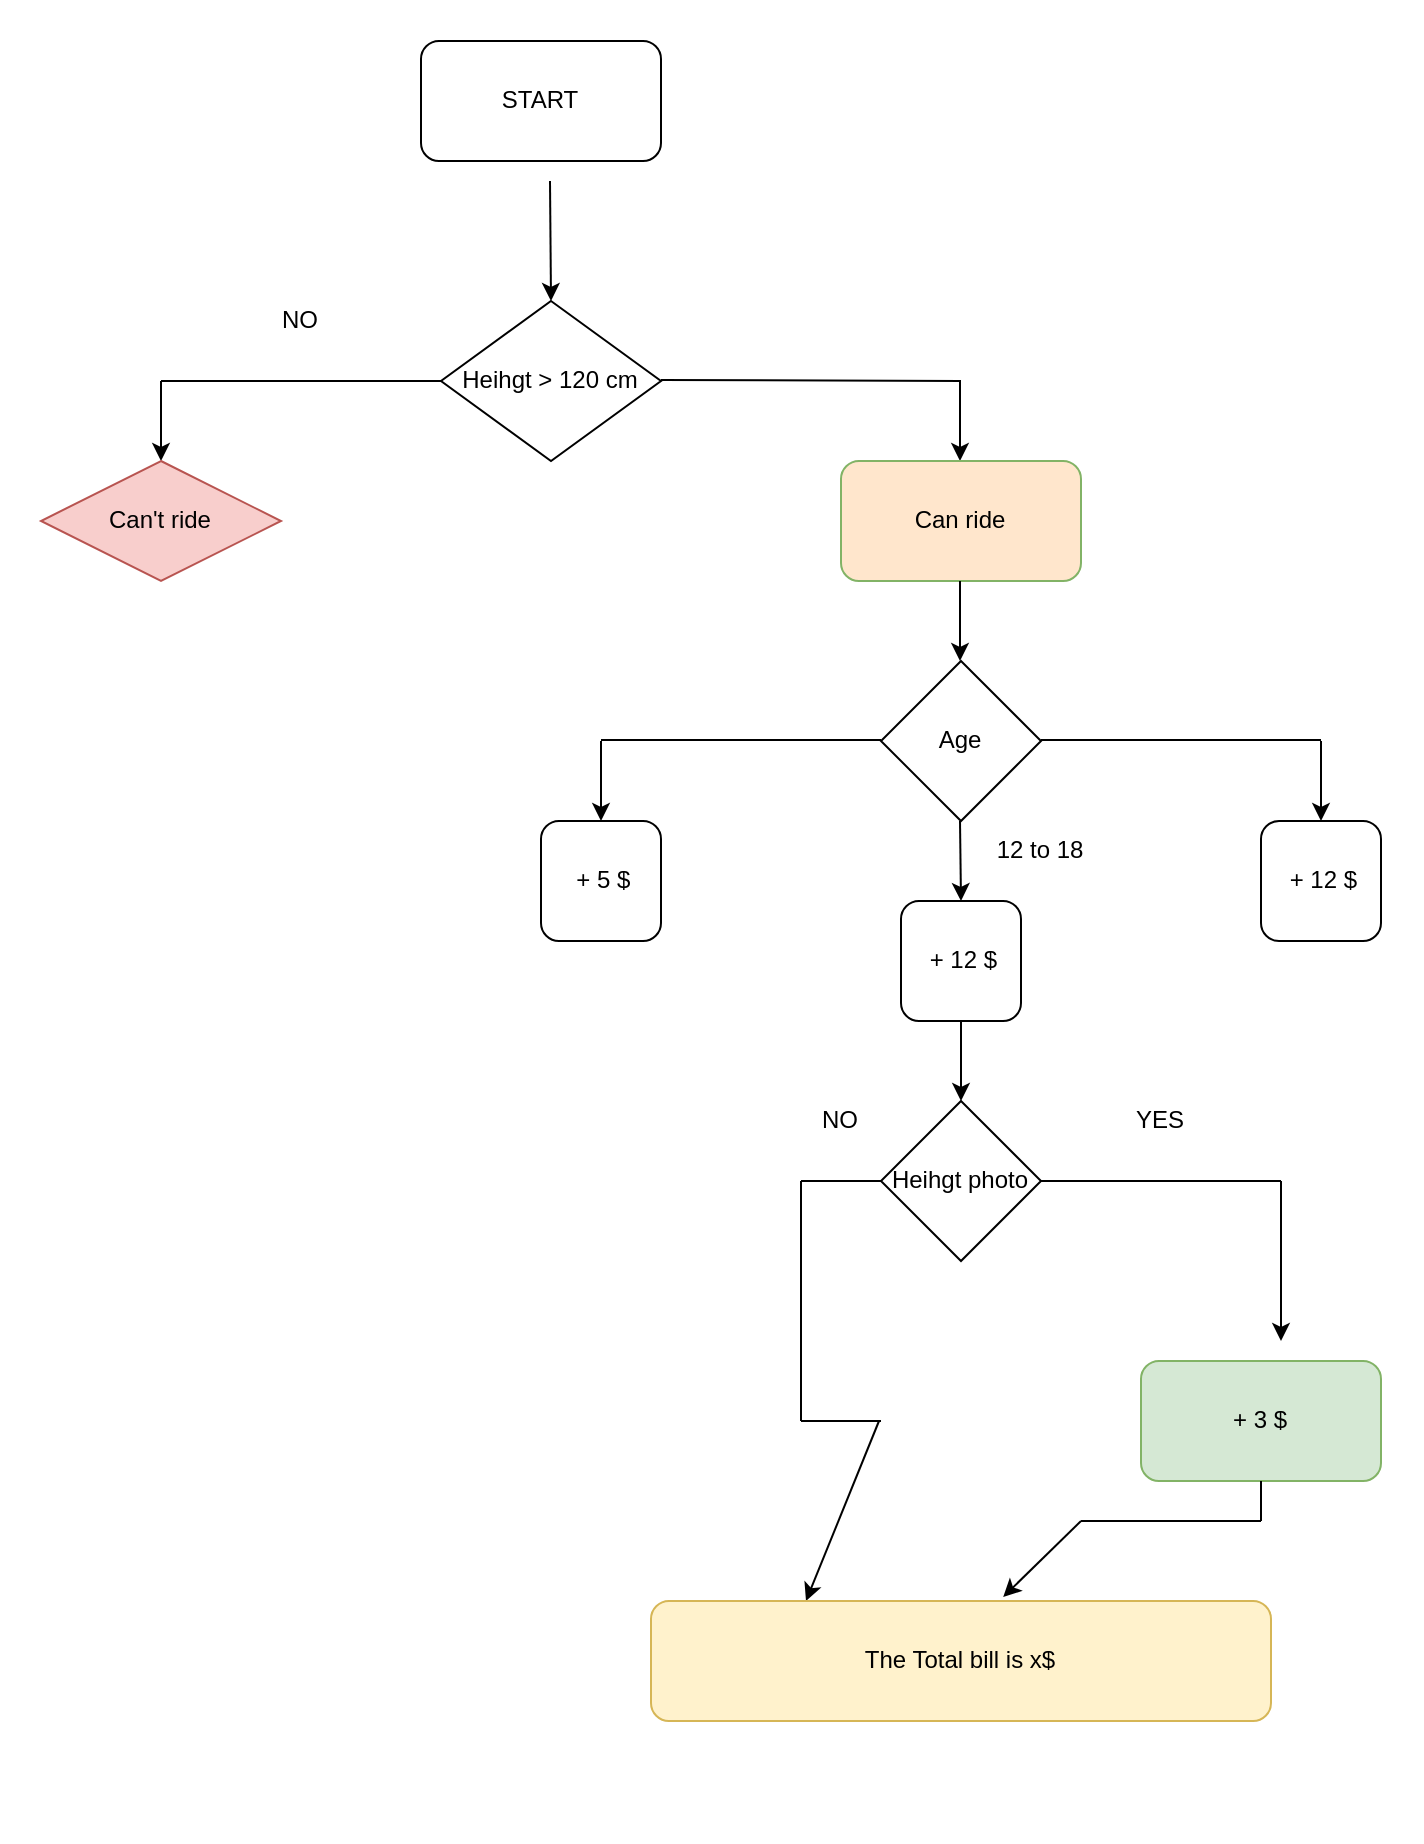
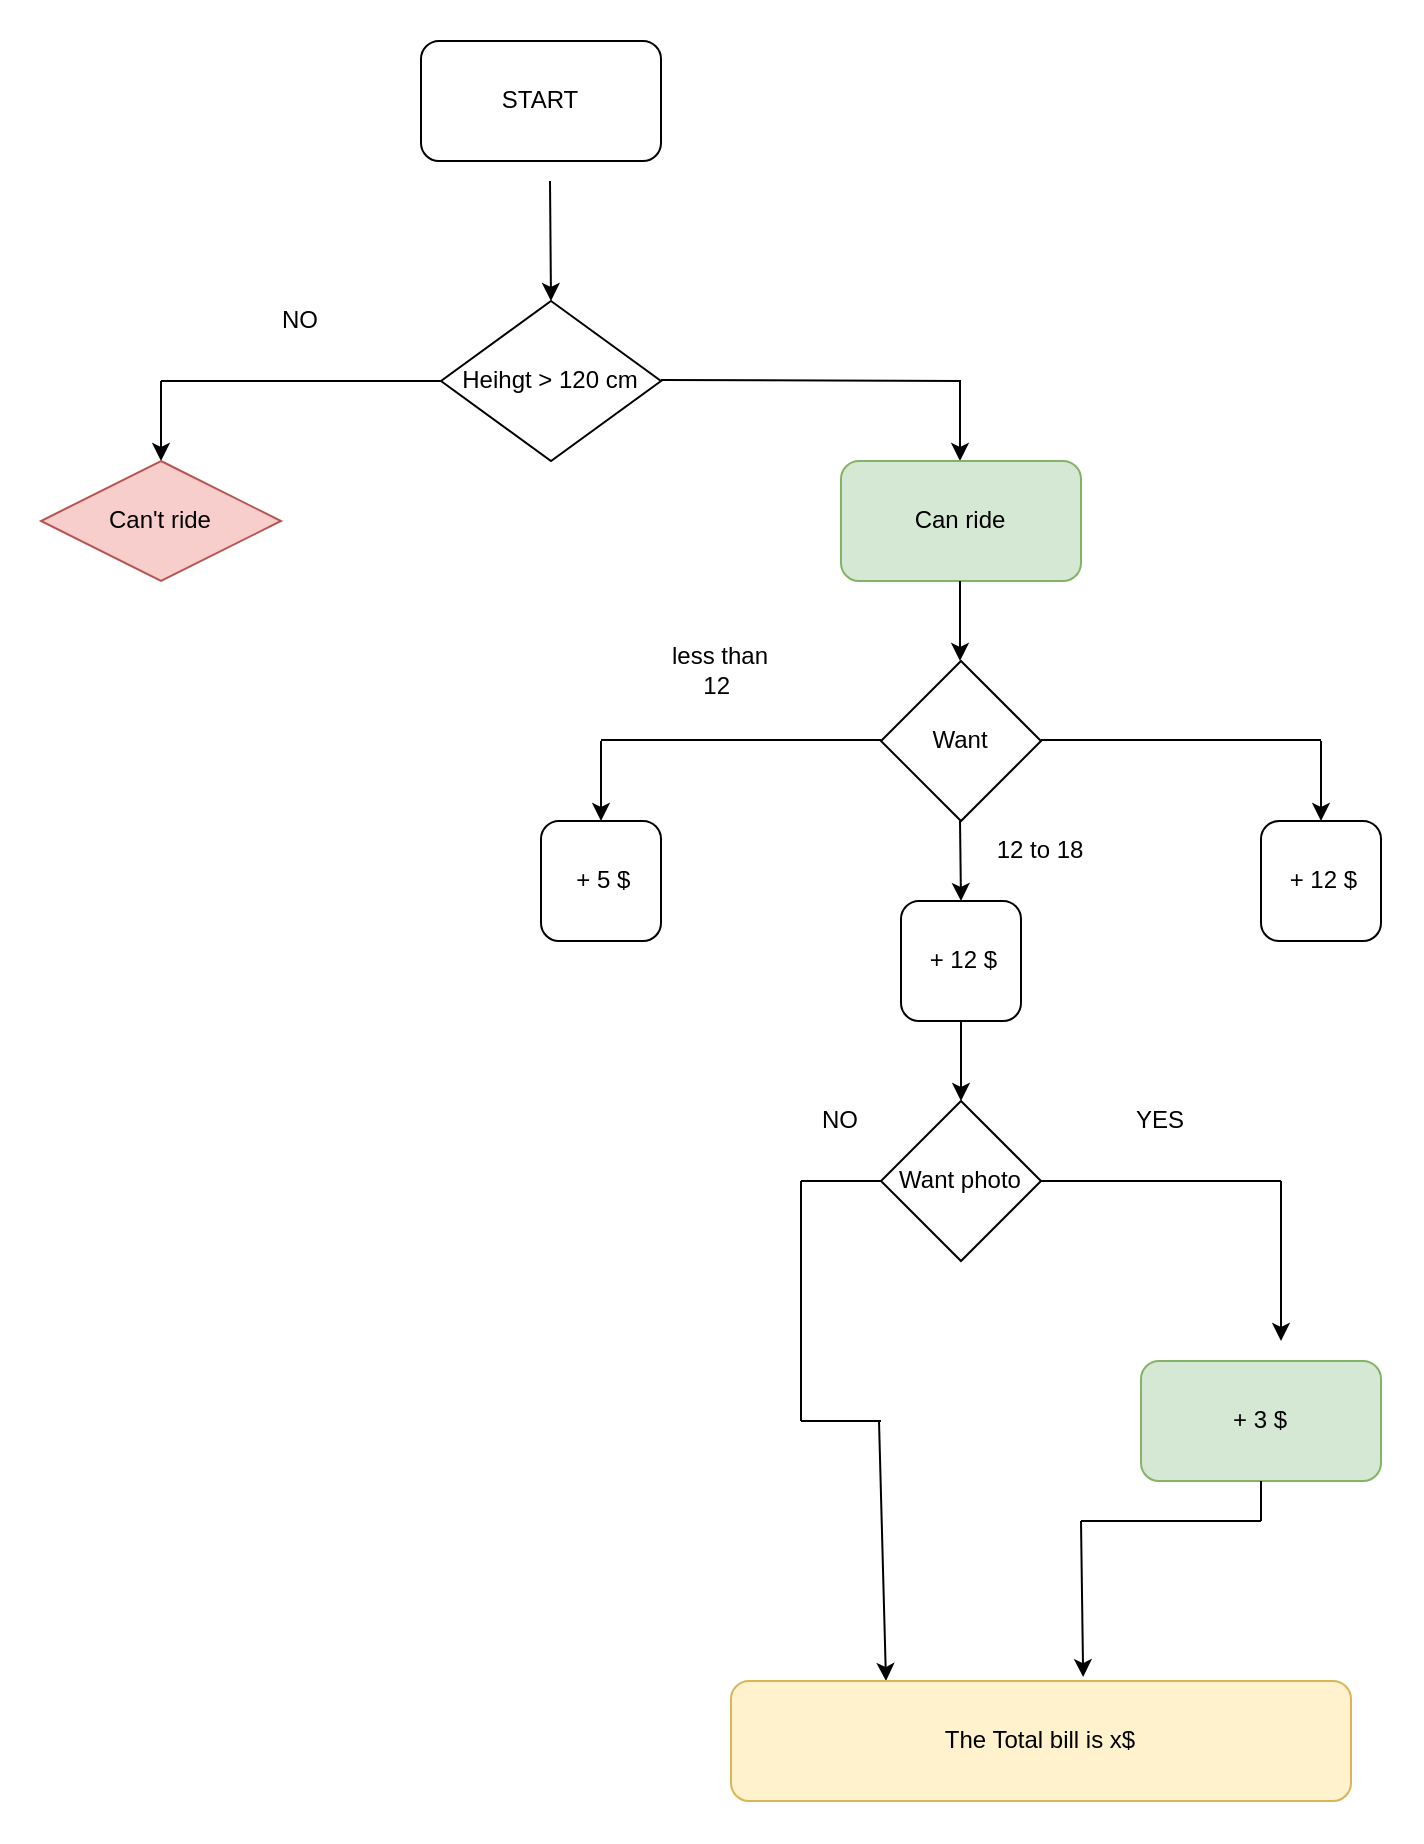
- <mxCell id="11" value="Can ride" style="rounded=1;whiteSpace=wrap;html=1;fillColor=#ffe6cc;strokeColor=#82b366;" vertex="1" parent="1"><mxGeometry x="420" y="230" width="120" height="60" as="geometry" /></mxCell>
+ <mxCell id="11" value="Can ride" style="rounded=1;whiteSpace=wrap;html=1;fillColor=#d5e8d4;strokeColor=#82b366;" vertex="1" parent="1"><mxGeometry x="420" y="230" width="120" height="60" as="geometry" /></mxCell>
+ <mxCell id="15" value="less than 12&amp;nbsp;" style="text;html=1;strokeColor=none;fillColor=none;align=center;verticalAlign=middle;whiteSpace=wrap;rounded=0;" vertex="1" parent="1"><mxGeometry x="330" y="320" width="60" height="30" as="geometry" /></mxCell>
- <mxCell id="13" value="Age" style="rhombus;whiteSpace=wrap;html=1;" vertex="1" parent="1"><mxGeometry x="440" y="330" width="80" height="80" as="geometry" /></mxCell>
+ <mxCell id="13" value="Want" style="rhombus;whiteSpace=wrap;html=1;" vertex="1" parent="1"><mxGeometry x="440" y="330" width="80" height="80" as="geometry" /></mxCell>
- <mxCell id="24" value="Heihgt photo" style="rhombus;whiteSpace=wrap;html=1;" vertex="1" parent="1"><mxGeometry x="440" y="550" width="80" height="80" as="geometry" /></mxCell>
+ <mxCell id="24" value="Want photo" style="rhombus;whiteSpace=wrap;html=1;" vertex="1" parent="1"><mxGeometry x="440" y="550" width="80" height="80" as="geometry" /></mxCell>
- <mxCell id="31" value="The Total bill is x$" style="rounded=1;whiteSpace=wrap;html=1;fillColor=#fff2cc;strokeColor=#d6b656;" vertex="1" parent="1"><mxGeometry x="325" y="800" width="310" height="60" as="geometry" /></mxCell>
+ <mxCell id="31" value="The Total bill is x$" style="rounded=1;whiteSpace=wrap;html=1;fillColor=#fff2cc;strokeColor=#d6b656;" vertex="1" parent="1"><mxGeometry x="365" y="840" width="310" height="60" as="geometry" /></mxCell>
